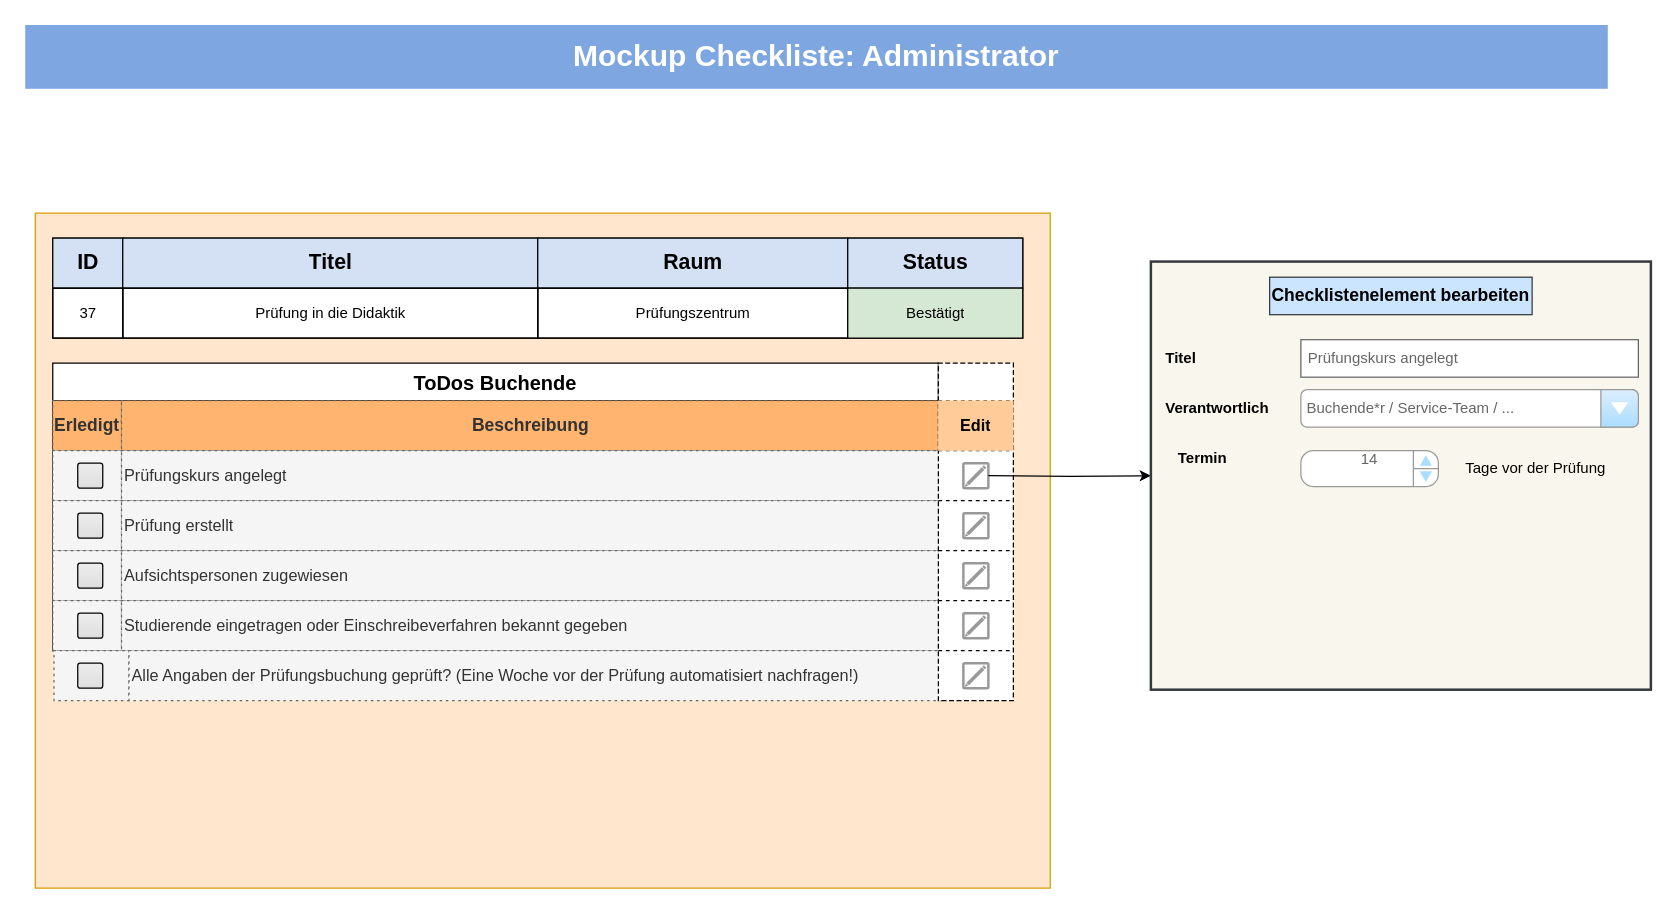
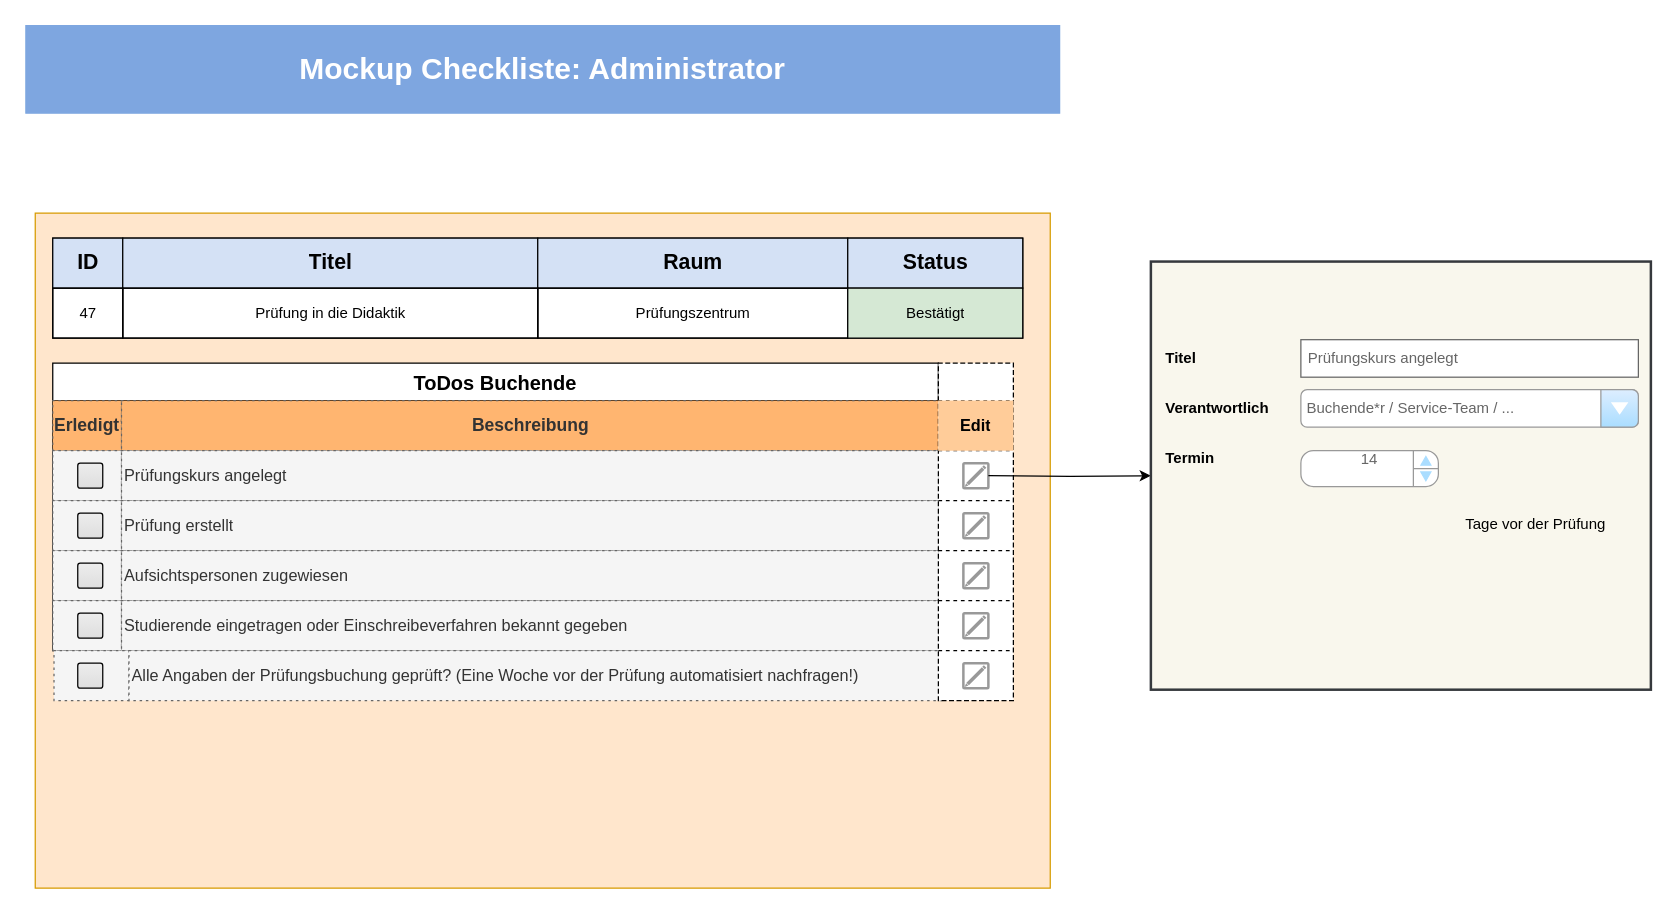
- <mxCell id="2" value="&lt;font style=&quot;font-size: 24px;&quot; color=&quot;#ffffff&quot;&gt;&lt;b&gt;Mockup Checkliste: Administrator&lt;/b&gt;&lt;/font&gt;" style="rounded=0;whiteSpace=wrap;html=1;fillColor=#7EA6E0;strokeColor=#7EA6E0;" parent="1" vertex="1"><mxGeometry x="20" y="20" width="1265" height="50" as="geometry" /></mxCell>
+ <mxCell id="2" value="&lt;font style=&quot;font-size: 24px;&quot; color=&quot;#ffffff&quot;&gt;&lt;b&gt;Mockup Checkliste: Administrator&lt;/b&gt;&lt;/font&gt;" style="rounded=0;whiteSpace=wrap;html=1;fillColor=#7EA6E0;strokeColor=#7EA6E0;" parent="1" vertex="1"><mxGeometry y="20" width="827" height="70" as="geometry" x="20" /></mxCell>
- <mxCell id="63" value="Checklistenelement bearbeiten" style="text;strokeColor=#36393d;align=center;fillColor=#cce5ff;html=1;verticalAlign=middle;whiteSpace=wrap;rounded=0;fontStyle=1;fontSize=14;" vertex="1" parent="61"><mxGeometry x="95" y="12.5" width="210" height="30" as="geometry" /></mxCell>
- <mxCell id="11" value="37" style="shape=partialRectangle;html=1;whiteSpace=wrap;connectable=0;strokeColor=default;overflow=hidden;fillColor=none;top=1;left=1;bottom=1;right=1;pointerEvents=1;" vertex="1" parent="10"><mxGeometry width="56" height="40" as="geometry"><mxRectangle width="56" height="40" as="alternateBounds" /></mxGeometry></mxCell>
+ <mxCell id="11" value="47" style="shape=partialRectangle;html=1;whiteSpace=wrap;connectable=0;strokeColor=default;overflow=hidden;fillColor=none;top=1;left=1;bottom=1;right=1;pointerEvents=1;" vertex="1" parent="10"><mxGeometry width="56" height="40" as="geometry"><mxRectangle width="56" height="40" as="alternateBounds" /></mxGeometry></mxCell>
- <mxCell id="68" value="Termin" style="text;strokeColor=none;align=left;fillColor=none;html=1;verticalAlign=middle;whiteSpace=wrap;rounded=0;fontStyle=1" vertex="1" parent="61"><mxGeometry x="20" y="142.5" width="90" height="30" as="geometry" /></mxCell>
+ <mxCell id="68" value="Termin" style="text;strokeColor=none;align=left;fillColor=none;html=1;verticalAlign=middle;whiteSpace=wrap;rounded=0;fontStyle=1" vertex="1" parent="61"><mxGeometry x="10" y="142.5" width="90" height="30" as="geometry" /></mxCell>
- <mxCell id="70" value="Tage vor der Prüfung" style="text;strokeColor=none;align=left;fillColor=none;html=1;verticalAlign=middle;whiteSpace=wrap;rounded=0;" vertex="1" parent="61"><mxGeometry x="250" y="150" width="140" height="30" as="geometry" /></mxCell>
+ <mxCell id="70" value="Tage vor der Prüfung" style="text;strokeColor=none;align=left;fillColor=none;html=1;verticalAlign=middle;whiteSpace=wrap;rounded=0;" vertex="1" parent="61"><mxGeometry x="250" y="195" width="140" height="30" as="geometry" /></mxCell>
